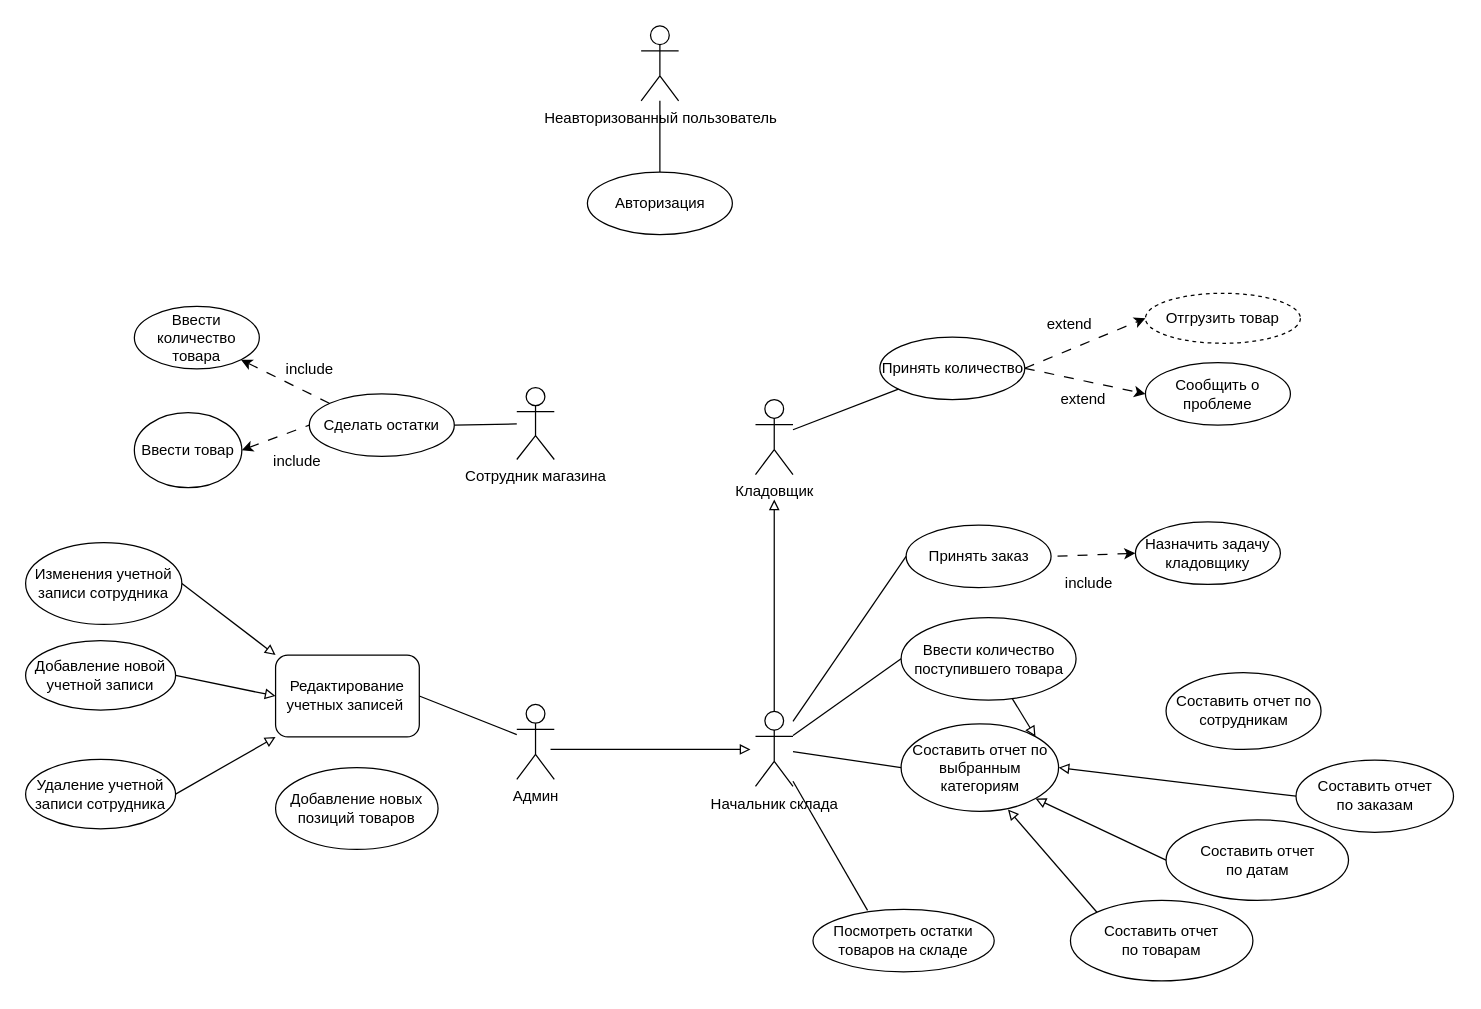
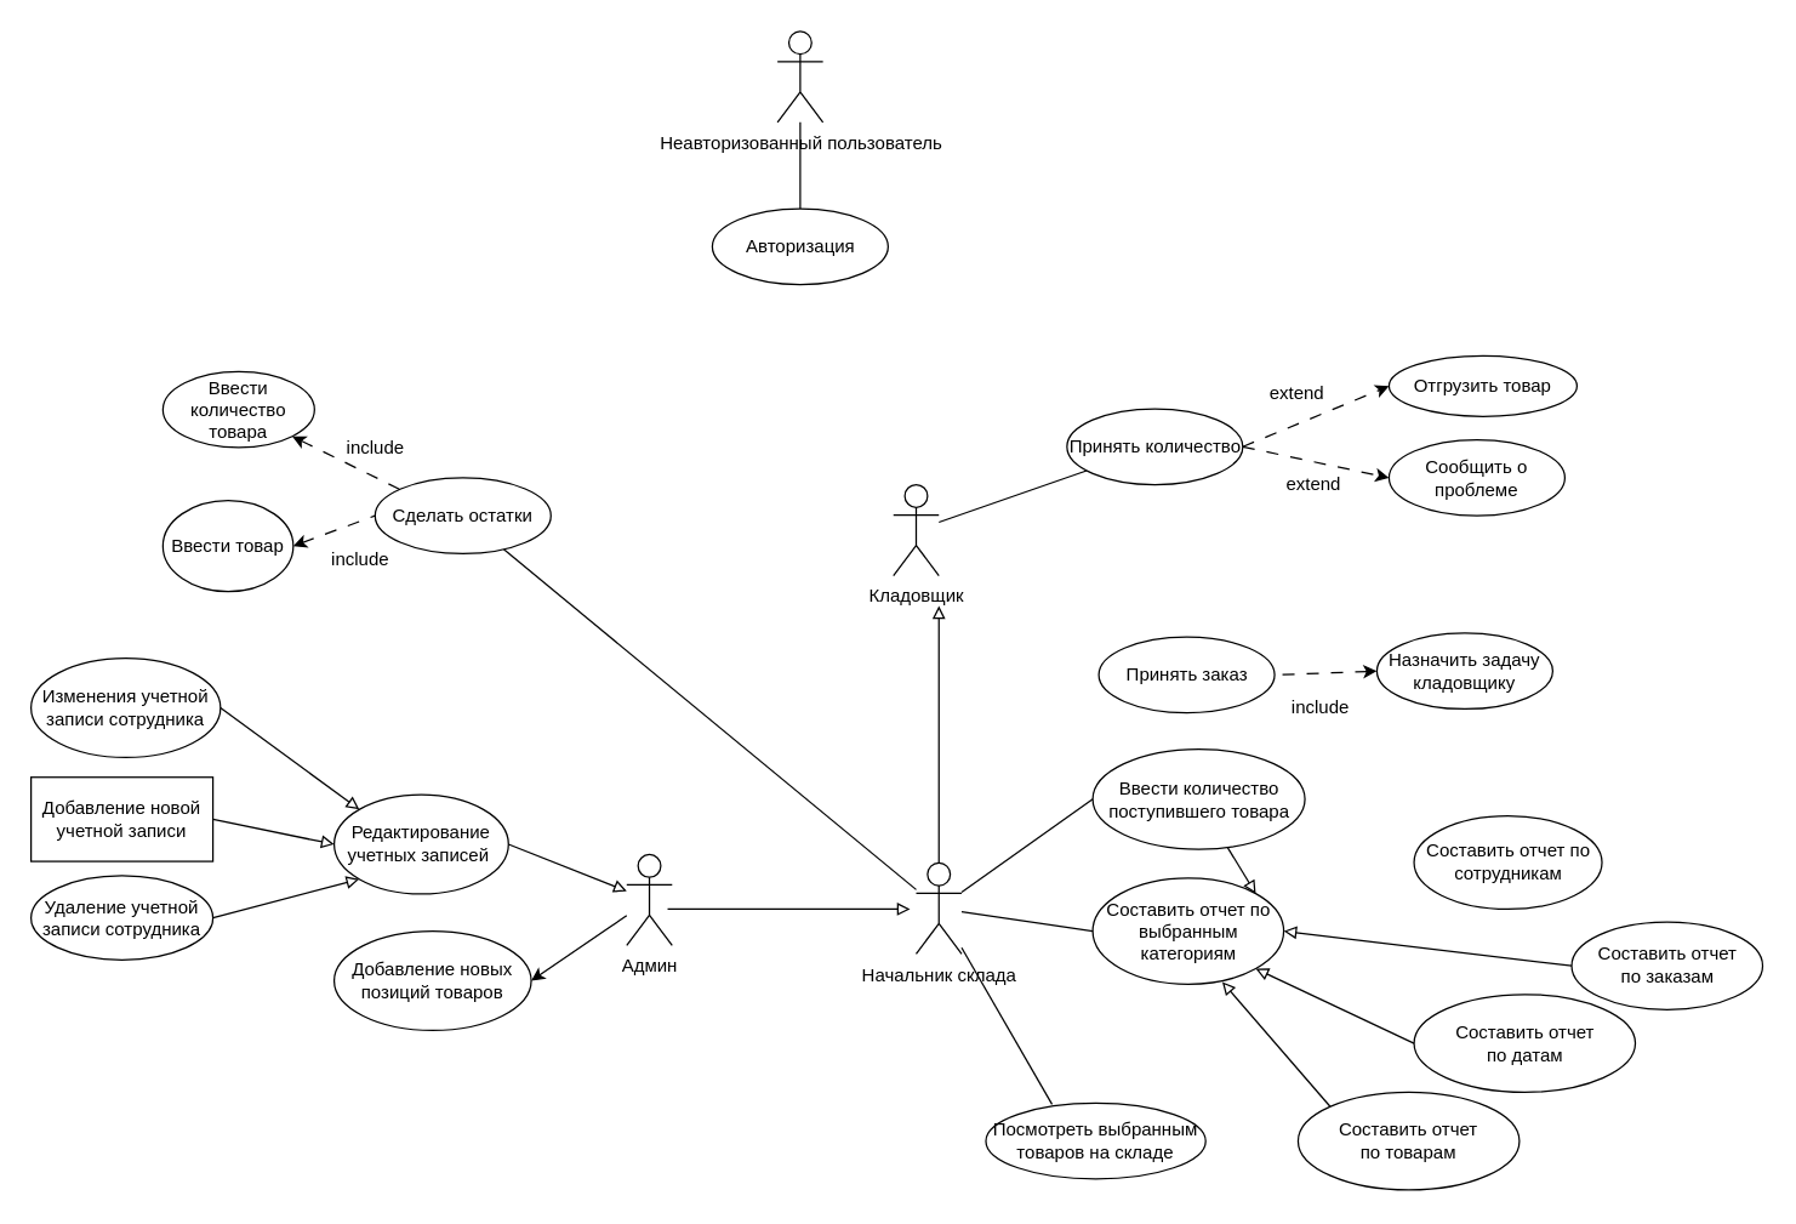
- <mxCell id="44" value="Отгрузить товар" style="ellipse;whiteSpace=wrap;html=1;dashed=1;" vertex="1" parent="1"><mxGeometry x="916" y="234" width="124" height="40" as="geometry" /></mxCell>
+ <mxCell id="44" value="Отгрузить товар" style="ellipse;whiteSpace=wrap;html=1;" vertex="1" parent="1"><mxGeometry x="916" y="234" width="124" height="40" as="geometry" /></mxCell>
- <mxCell id="22" value="Сотрудник магазина" style="shape=umlActor;verticalLabelPosition=bottom;verticalAlign=top;html=1;outlineConnect=0;" vertex="1" parent="1"><mxGeometry x="413" y="309.5" width="30" height="57.5" as="geometry" /></mxCell>
- <mxCell id="24" value="" style="endArrow=none;html=1;rounded=0;entryX=1;entryY=0.5;entryDx=0;entryDy=0;endFill=0;" edge="1" parent="1" source="22" target="23"><mxGeometry width="50" height="50" relative="1" as="geometry"><mxPoint x="667" y="629.5" as="sourcePoint" /><mxPoint x="717" y="579.5" as="targetPoint" /></mxGeometry></mxCell>
- <mxCell id="2" value="Кладовщик" style="shape=umlActor;verticalLabelPosition=bottom;verticalAlign=top;html=1;outlineConnect=0;" vertex="1" parent="1"><mxGeometry x="604" y="319" width="30" height="60" as="geometry" /></mxCell>
+ <mxCell id="2" value="Кладовщик" style="shape=umlActor;verticalLabelPosition=bottom;verticalAlign=top;html=1;outlineConnect=0;" vertex="1" parent="1"><mxGeometry x="589" y="319" width="30" height="60" as="geometry" /></mxCell>
- <mxCell id="12" value="" style="endArrow=none;html=1;rounded=0;entryX=0;entryY=0.5;entryDx=0;entryDy=0;endFill=0;" edge="1" parent="1" source="7" target="9"><mxGeometry width="50" height="50" relative="1" as="geometry"><mxPoint x="814" y="639" as="sourcePoint" /><mxPoint x="864" y="589" as="targetPoint" /></mxGeometry></mxCell>
+ <mxCell id="12" value="" style="endArrow=none;html=1;rounded=0;endFill=0;" edge="1" parent="1" source="7" target="23"><mxGeometry width="50" height="50" relative="1" as="geometry"><mxPoint x="814" y="639" as="sourcePoint" /><mxPoint x="864" y="589" as="targetPoint" /></mxGeometry></mxCell>
- <mxCell id="35" value="Добавление новой учетной записи" style="ellipse;whiteSpace=wrap;html=1;" vertex="1" parent="1"><mxGeometry x="20" y="512" width="120" height="55.5" as="geometry" /></mxCell>
+ <mxCell id="35" value="Добавление новой учетной записи" style="whiteSpace=wrap;html=1;rounded=0;" vertex="1" parent="1"><mxGeometry x="20" y="512" width="120" height="55.5" as="geometry" /></mxCell>
- <mxCell id="20" value="Редактирование учетных записей&amp;nbsp;" style="whiteSpace=wrap;html=1;rounded=1;" vertex="1" parent="1"><mxGeometry x="220" y="523.5" width="115" height="65.5" as="geometry" /></mxCell>
+ <mxCell id="20" value="Редактирование учетных записей&amp;nbsp;" style="ellipse;whiteSpace=wrap;html=1;" vertex="1" parent="1"><mxGeometry x="220" y="523.5" width="115" height="65.5" as="geometry" /></mxCell>
- <mxCell id="21" value="" style="endArrow=none;html=1;rounded=0;exitX=1;exitY=0.5;exitDx=0;exitDy=0;endFill=0;startArrow=none;startFill=0;" edge="1" parent="1" source="20" target="15"><mxGeometry width="50" height="50" relative="1" as="geometry"><mxPoint x="385" y="133" as="sourcePoint" /><mxPoint x="435" y="83" as="targetPoint" /></mxGeometry></mxCell>
+ <mxCell id="21" value="" style="endArrow=block;html=1;rounded=0;exitX=1;exitY=0.5;exitDx=0;exitDy=0;endFill=0;startArrow=none;startFill=0;" edge="1" parent="1" source="20" target="15"><mxGeometry width="50" height="50" relative="1" as="geometry"><mxPoint x="385" y="133" as="sourcePoint" /><mxPoint x="435" y="83" as="targetPoint" /></mxGeometry></mxCell>
+ <mxCell id="19" value="" style="endArrow=classic;html=1;rounded=0;entryX=1;entryY=0.5;entryDx=0;entryDy=0;startArrow=none;startFill=0;endFill=1;" edge="1" parent="1" source="15" target="18"><mxGeometry width="50" height="50" relative="1" as="geometry"><mxPoint x="385" y="133" as="sourcePoint" /><mxPoint x="435" y="83" as="targetPoint" /></mxGeometry></mxCell>
- <mxCell id="36" value="Удаление учетной записи сотрудника" style="ellipse;whiteSpace=wrap;html=1;" vertex="1" parent="1"><mxGeometry x="20" y="607" width="120" height="55.5" as="geometry" /></mxCell>
+ <mxCell id="36" value="Удаление учетной записи сотрудника" style="ellipse;whiteSpace=wrap;html=1;" vertex="1" parent="1"><mxGeometry x="20" y="577" width="120" height="55.5" as="geometry" /></mxCell>
- <mxCell id="51" value="Посмотреть остатки товаров на складе" style="ellipse;whiteSpace=wrap;html=1;" vertex="1" parent="1"><mxGeometry x="650" y="727" width="145" height="50" as="geometry" /></mxCell>
+ <mxCell id="51" value="Посмотреть выбранным товаров на складе" style="ellipse;whiteSpace=wrap;html=1;" vertex="1" parent="1"><mxGeometry x="650" y="727" width="145" height="50" as="geometry" /></mxCell>
